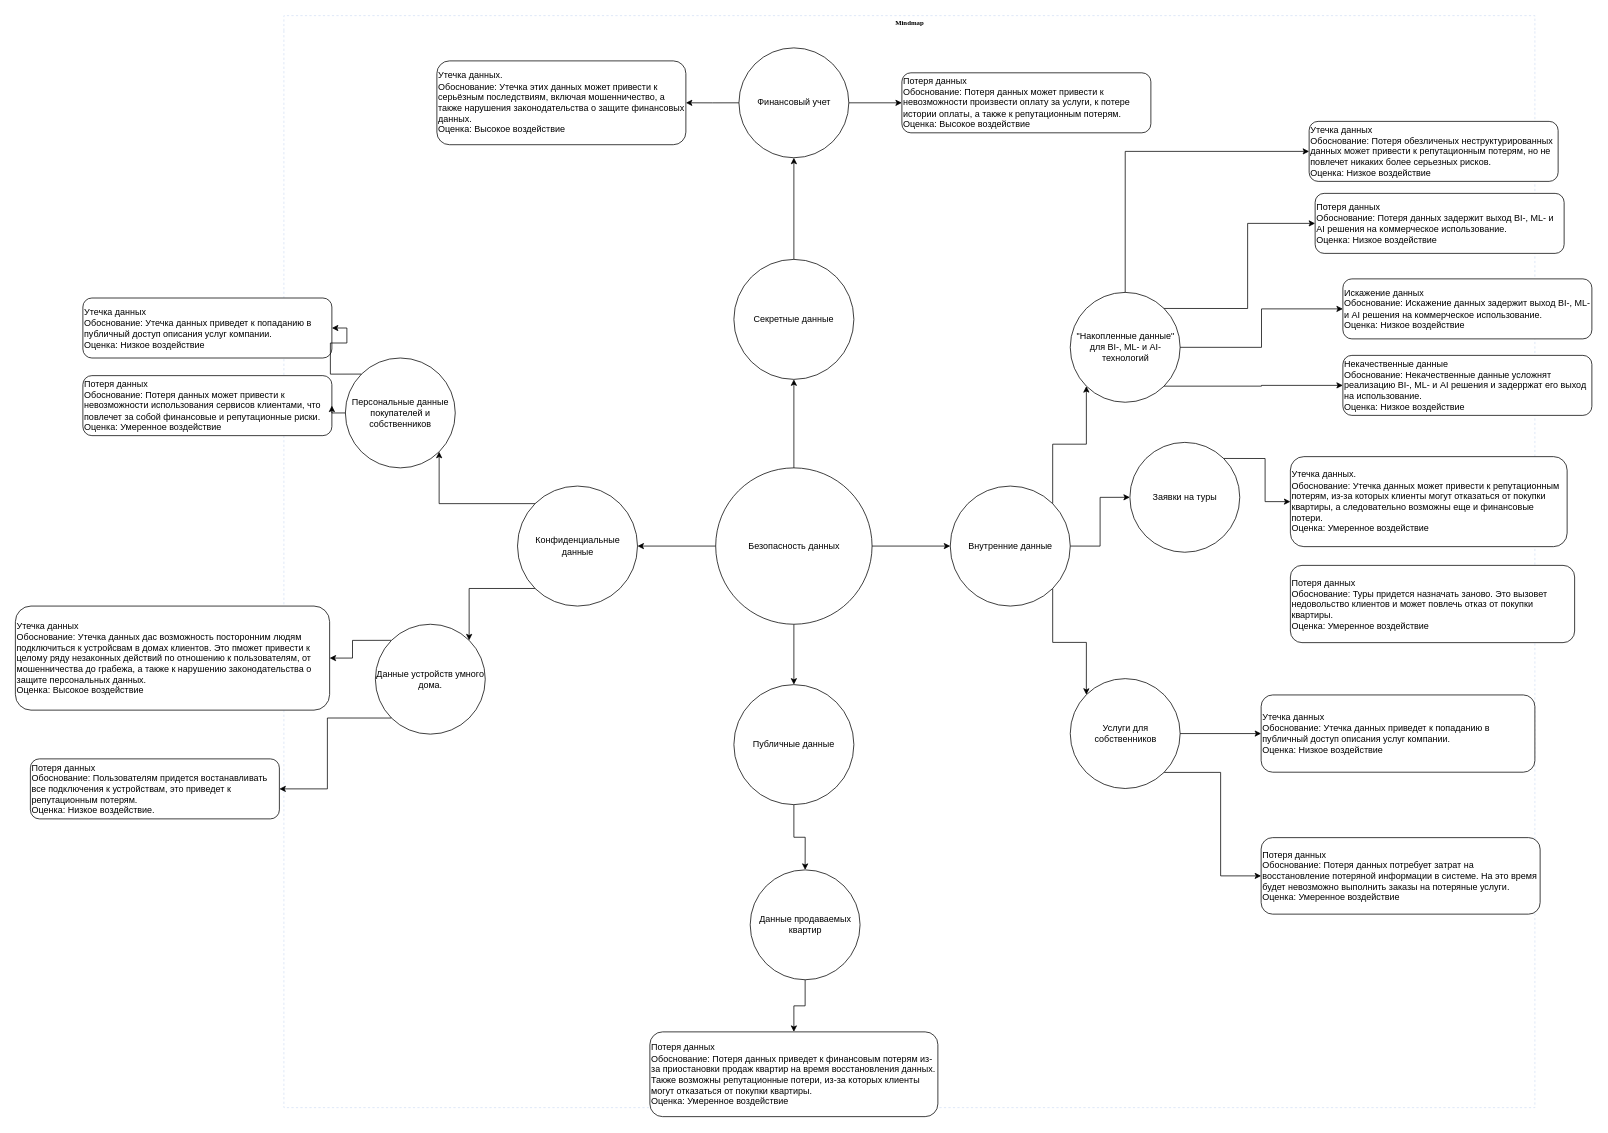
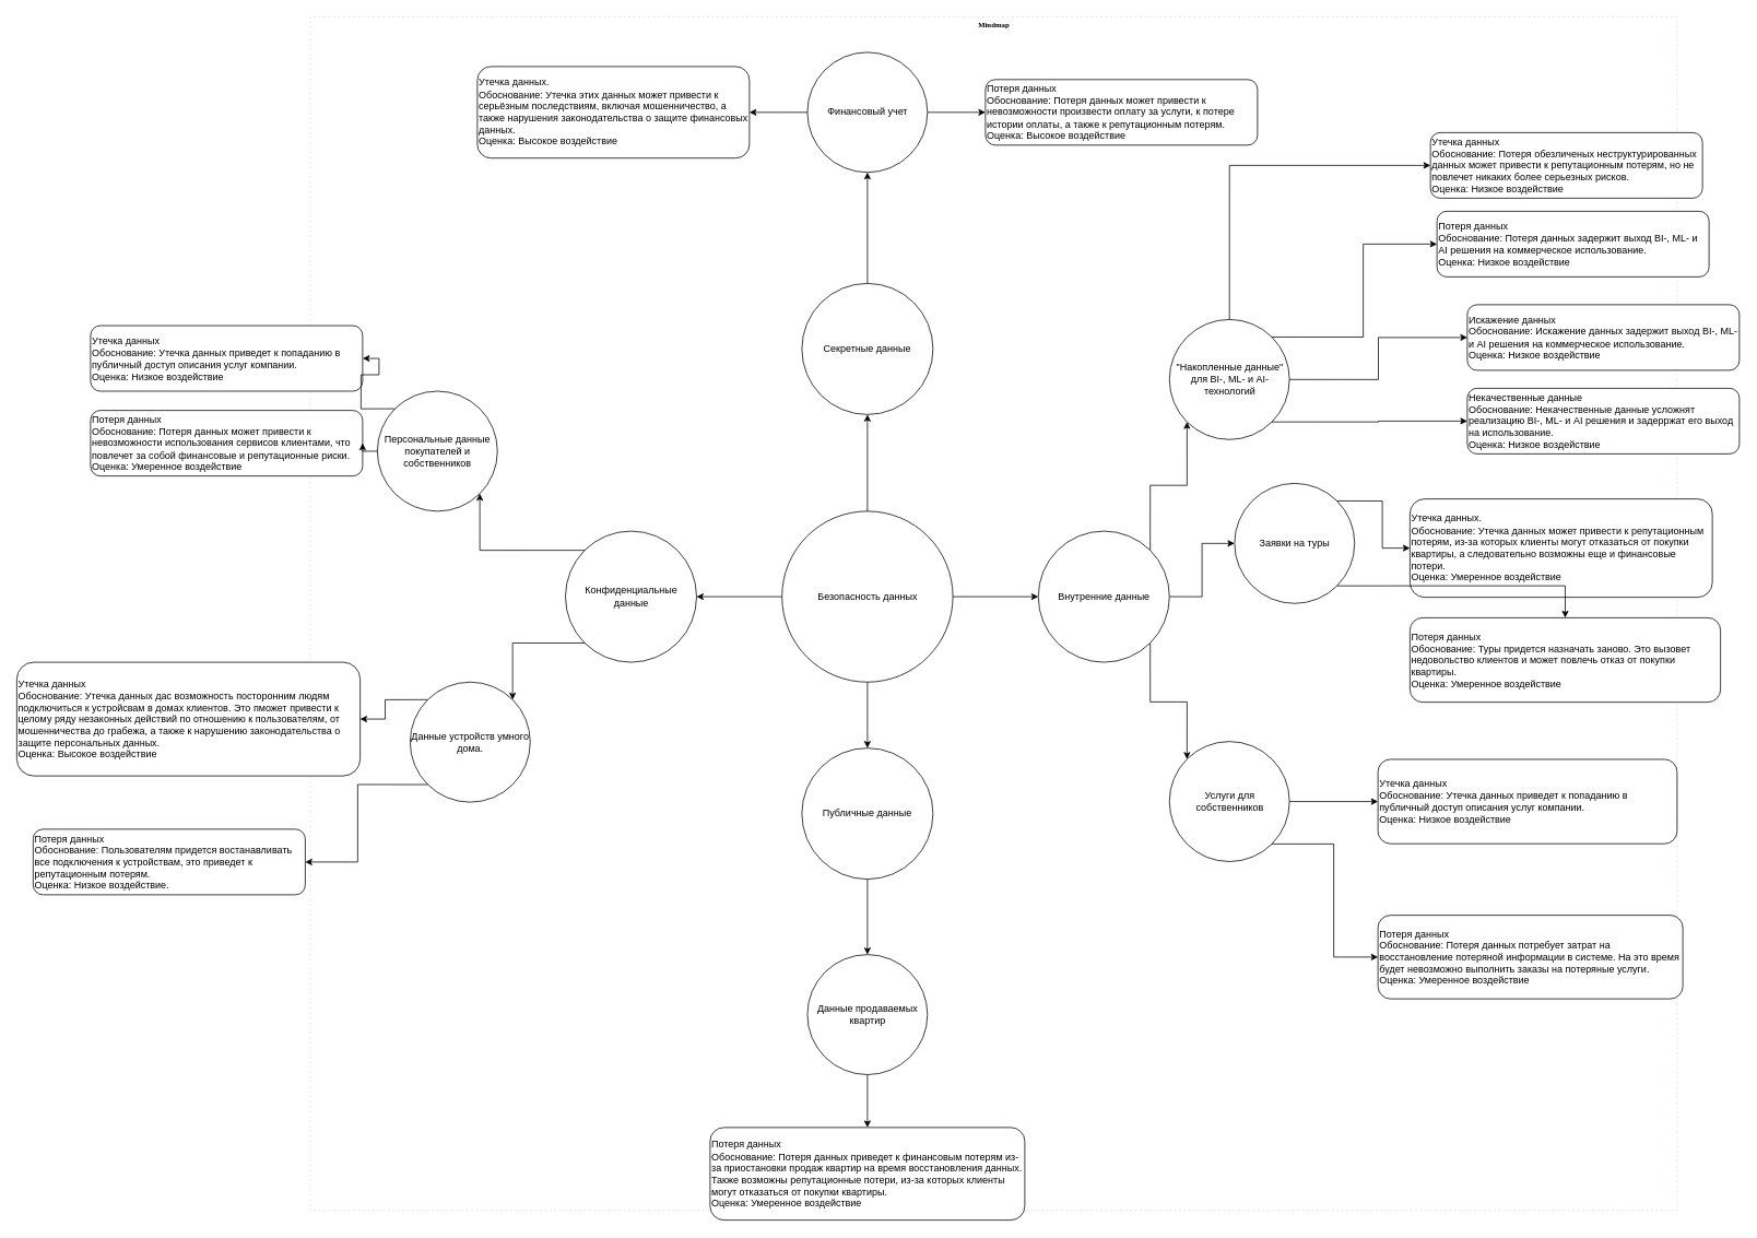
+ <mxCell id="49" style="edgeStyle=orthogonalEdgeStyle;rounded=0;orthogonalLoop=1;jettySize=auto;html=1;exitX=1;exitY=1;exitDx=0;exitDy=0;" edge="1" parent="1" source="25" target="41"><mxGeometry relative="1" as="geometry" /></mxCell>
- <mxCell id="24" value="Данные продаваемых квартир" style="ellipse;whiteSpace=wrap;html=1;aspect=fixed;" vertex="1" parent="2"><mxGeometry x="621.75" y="1139" width="146.5" height="146.5" as="geometry" /></mxCell>
+ <mxCell id="24" value="Данные продаваемых квартир" style="ellipse;whiteSpace=wrap;html=1;aspect=fixed;" vertex="1" parent="2"><mxGeometry x="606.75" y="1144" width="146.5" height="146.5" as="geometry" /></mxCell>
